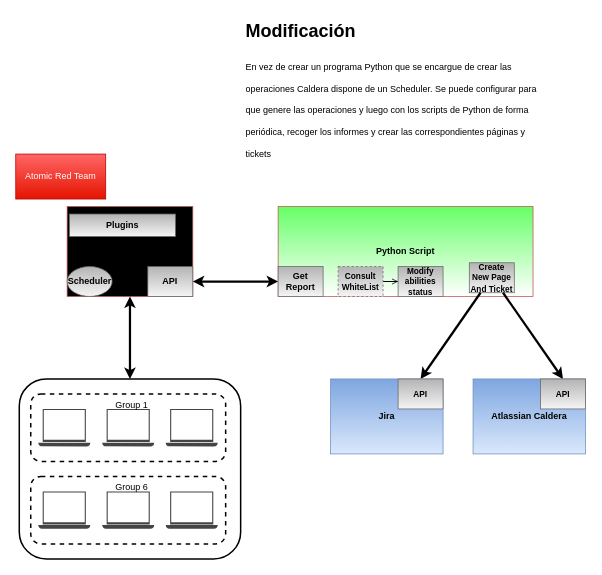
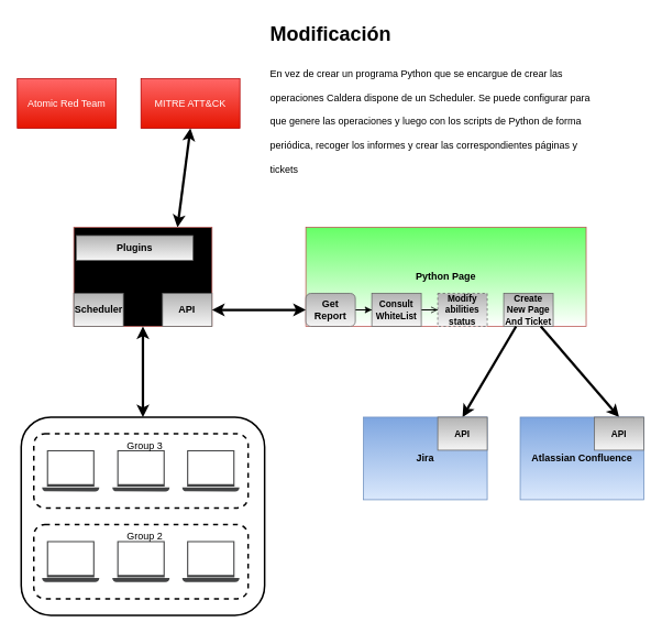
+ <mxCell id="2" value="MITRE ATT&amp;amp;CK" style="rounded=0;whiteSpace=wrap;html=1;fillColor=#e51400;fontColor=#ffffff;strokeColor=#B20000;gradientColor=#FF6666;gradientDirection=north;" parent="1" vertex="1"><mxGeometry x="170" y="95" width="120" height="60" as="geometry" /></mxCell>
+ <mxCell id="3" value="" style="endArrow=classic;startArrow=classic;html=1;rounded=0;entryX=0.5;entryY=1;entryDx=0;entryDy=0;exitX=0.75;exitY=0;exitDx=0;exitDy=0;strokeWidth=3;" parent="1" source="7" target="2" edge="1"><mxGeometry width="50" height="50" relative="1" as="geometry"><mxPoint x="120" y="285" as="sourcePoint" /><mxPoint x="80" y="165" as="targetPoint" /></mxGeometry></mxCell>
- <mxCell id="4" value="Atomic Red Team" style="rounded=0;whiteSpace=wrap;html=1;fillColor=#e51400;fontColor=#ffffff;strokeColor=#B20000;gradientColor=#FF6666;gradientDirection=north;" parent="1" vertex="1"><mxGeometry x="20" y="205" width="120" height="60" as="geometry" /></mxCell>
+ <mxCell id="4" value="Atomic Red Team" style="rounded=0;whiteSpace=wrap;html=1;fillColor=#e51400;fontColor=#ffffff;strokeColor=#B20000;gradientColor=#FF6666;gradientDirection=north;" parent="1" vertex="1"><mxGeometry x="20" y="95" width="120" height="60" as="geometry" /></mxCell>
- <mxCell id="29" value="&lt;b&gt;Python Script&lt;/b&gt;" style="rounded=0;whiteSpace=wrap;html=1;fillColor=#66FF66;strokeColor=#b85450;gradientColor=#FFFFFF;" parent="6" vertex="1"><mxGeometry x="330" width="340" height="120" as="geometry" /></mxCell>
+ <mxCell id="29" value="&lt;b&gt;Python Page&lt;/b&gt;" style="rounded=0;whiteSpace=wrap;html=1;fillColor=#66FF66;strokeColor=#b85450;gradientColor=#FFFFFF;" parent="6" vertex="1"><mxGeometry x="330" width="340" height="120" as="geometry" /></mxCell>
- <mxCell id="34" value="&lt;b&gt;&lt;font style=&quot;font-size: 11px;&quot;&gt;Create New Page And Ticket&lt;/font&gt;&lt;/b&gt;" style="rounded=0;whiteSpace=wrap;html=1;fillColor=#f5f5f5;strokeColor=#666666;gradientColor=#b3b3b3;gradientDirection=north;" parent="6" vertex="1"><mxGeometry x="585" y="75" width="60" height="40" as="geometry" /></mxCell>
+ <mxCell id="34" value="&lt;b&gt;&lt;font style=&quot;font-size: 11px;&quot;&gt;Create New Page And Ticket&lt;/font&gt;&lt;/b&gt;" style="rounded=0;whiteSpace=wrap;html=1;fillColor=#f5f5f5;strokeColor=#666666;gradientColor=#b3b3b3;gradientDirection=north;" parent="6" vertex="1"><mxGeometry x="570" y="80" width="60" height="40" as="geometry" /></mxCell>
- <mxCell id="38" value="&lt;b&gt;Scheduler&lt;/b&gt;" style="ellipse;whiteSpace=wrap;html=1;fillColor=#f5f5f5;strokeColor=#666666;gradientColor=#b3b3b3;gradientDirection=north;" parent="6" vertex="1"><mxGeometry x="48.54" y="80" width="60" height="40" as="geometry" /></mxCell>
+ <mxCell id="38" value="&lt;b&gt;Scheduler&lt;/b&gt;" style="rounded=0;whiteSpace=wrap;html=1;fillColor=#f5f5f5;strokeColor=#666666;gradientColor=#b3b3b3;gradientDirection=north;" parent="6" vertex="1"><mxGeometry x="48.54" y="80" width="60" height="40" as="geometry" /></mxCell>
- <mxCell id="33" value="&lt;b&gt;Get Report&lt;/b&gt;" style="rounded=0;whiteSpace=wrap;html=1;fillColor=#f5f5f5;strokeColor=#666666;gradientColor=#b3b3b3;gradientDirection=north;" parent="6" vertex="1"><mxGeometry x="330" y="80" width="60" height="40" as="geometry" /></mxCell>
+ <mxCell id="33" value="&lt;b&gt;Get Report&lt;/b&gt;" style="whiteSpace=wrap;html=1;fillColor=#f5f5f5;strokeColor=#666666;gradientColor=#b3b3b3;gradientDirection=north;rounded=1;" parent="6" vertex="1"><mxGeometry x="330" y="80" width="60" height="40" as="geometry" /></mxCell>
+ <mxCell id="32" value="" style="edgeStyle=orthogonalEdgeStyle;rounded=0;orthogonalLoop=1;jettySize=auto;html=1;" edge="1" parent="6" source="33" target="40"><mxGeometry relative="1" as="geometry" /></mxCell>
- <mxCell id="40" value="&lt;b&gt;&lt;font style=&quot;font-size: 11px;&quot;&gt;Consult WhiteList&lt;/font&gt;&lt;/b&gt;" style="rounded=0;whiteSpace=wrap;html=1;fillColor=#f5f5f5;strokeColor=#666666;gradientColor=#b3b3b3;gradientDirection=north;dashed=1;" vertex="1" parent="6"><mxGeometry x="410" y="80" width="60" height="40" as="geometry" /></mxCell>
+ <mxCell id="40" value="&lt;b&gt;&lt;font style=&quot;font-size: 11px;&quot;&gt;Consult WhiteList&lt;/font&gt;&lt;/b&gt;" style="rounded=0;whiteSpace=wrap;html=1;fillColor=#f5f5f5;strokeColor=#666666;gradientColor=#b3b3b3;gradientDirection=north;" vertex="1" parent="6"><mxGeometry x="410" y="80" width="60" height="40" as="geometry" /></mxCell>
- <mxCell id="41" value="&lt;span style=&quot;font-size: 11px;&quot;&gt;&lt;b&gt;Modify abilities status&lt;/b&gt;&lt;/span&gt;" style="rounded=0;whiteSpace=wrap;html=1;fillColor=#f5f5f5;strokeColor=#666666;gradientColor=#b3b3b3;gradientDirection=north;" vertex="1" parent="6"><mxGeometry x="490" y="80" width="60" height="40" as="geometry" /></mxCell>
+ <mxCell id="41" value="&lt;span style=&quot;font-size: 11px;&quot;&gt;&lt;b&gt;Modify abilities status&lt;/b&gt;&lt;/span&gt;" style="rounded=0;whiteSpace=wrap;html=1;fillColor=#f5f5f5;strokeColor=#666666;gradientColor=#b3b3b3;gradientDirection=north;dashed=1;" vertex="1" parent="6"><mxGeometry x="490" y="80" width="60" height="40" as="geometry" /></mxCell>
- <mxCell id="15" value="Group 1" style="text;html=1;align=center;verticalAlign=middle;whiteSpace=wrap;rounded=0;" parent="9" vertex="1"><mxGeometry x="105" width="60" height="30" as="geometry" /></mxCell>
+ <mxCell id="15" value="Group 3" style="text;html=1;align=center;verticalAlign=middle;whiteSpace=wrap;rounded=0;" parent="9" vertex="1"><mxGeometry x="105" width="60" height="30" as="geometry" /></mxCell>
- <mxCell id="43" value="&lt;b&gt;Atlassian Caldera&lt;/b&gt;" style="rounded=0;whiteSpace=wrap;html=1;fillColor=#dae8fc;gradientColor=#7ea6e0;strokeColor=#6c8ebf;gradientDirection=north;" parent="42" vertex="1"><mxGeometry width="150" height="100" as="geometry" /></mxCell>
+ <mxCell id="43" value="&lt;b&gt;Atlassian Confluence&lt;/b&gt;" style="rounded=0;whiteSpace=wrap;html=1;fillColor=#dae8fc;gradientColor=#7ea6e0;strokeColor=#6c8ebf;gradientDirection=north;" parent="42" vertex="1"><mxGeometry width="150" height="100" as="geometry" /></mxCell>
- <mxCell id="24" value="Group 6" style="text;html=1;align=center;verticalAlign=middle;whiteSpace=wrap;rounded=0;" parent="19" vertex="1"><mxGeometry x="105" width="60" height="30" as="geometry" /></mxCell>
+ <mxCell id="24" value="Group 2" style="text;html=1;align=center;verticalAlign=middle;whiteSpace=wrap;rounded=0;" parent="19" vertex="1"><mxGeometry x="105" width="60" height="30" as="geometry" /></mxCell>
